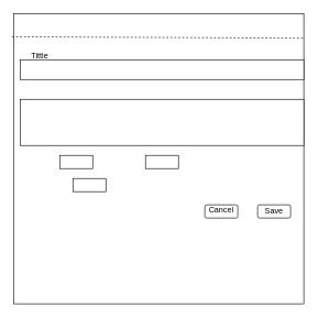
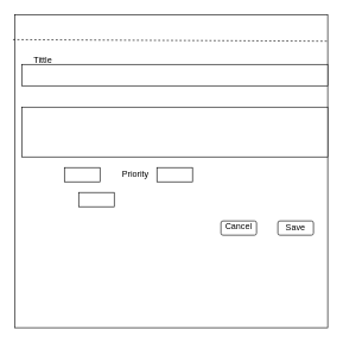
+ <mxCell id="8" value="Priority" style="text;html=1;strokeColor=none;fillColor=none;align=center;verticalAlign=middle;whiteSpace=wrap;rounded=0;" vertex="1" parent="1"><mxGeometry x="160" y="230" width="60" height="30" as="geometry" /></mxCell>
